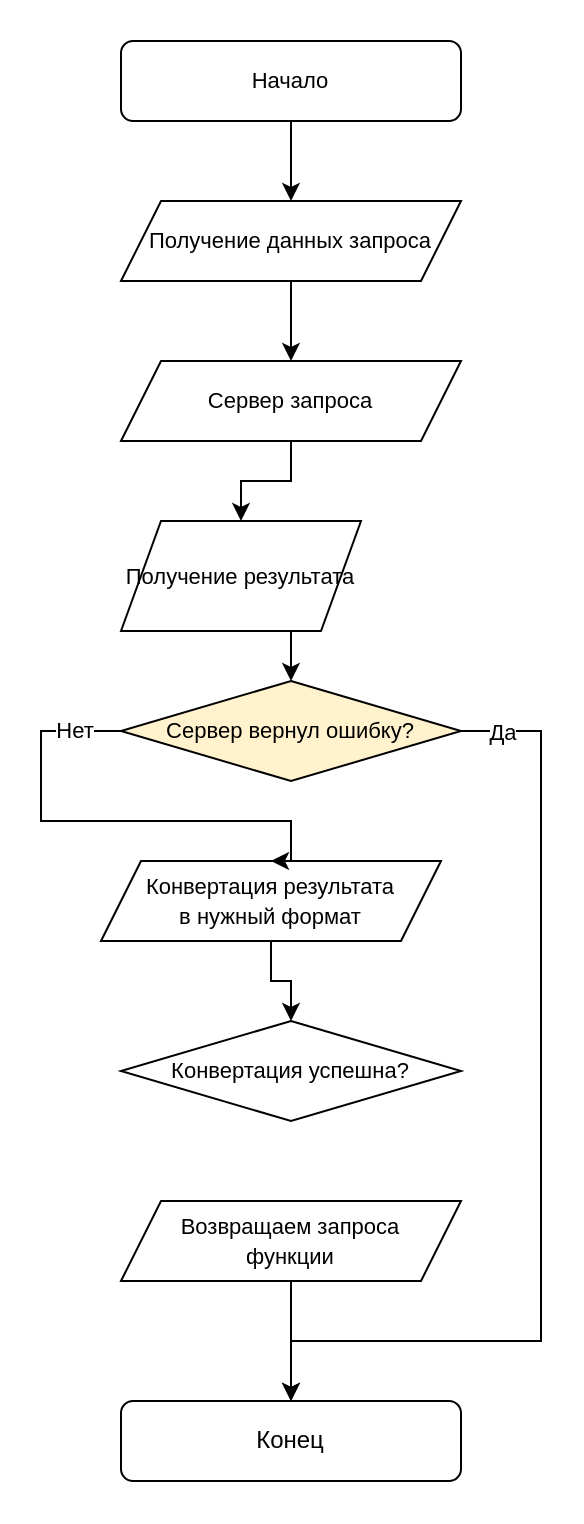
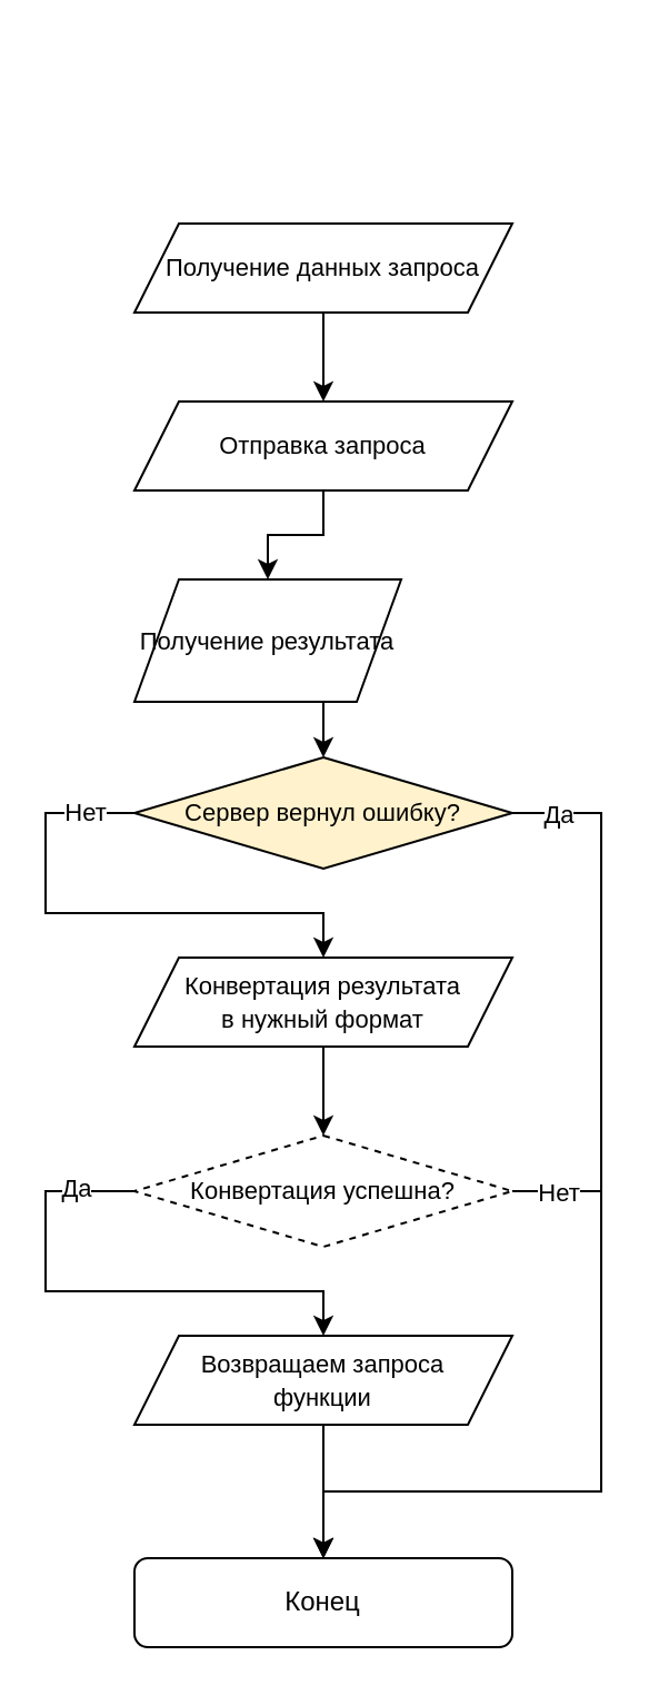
- <mxCell id="3" value="&lt;font style=&quot;font-size: 11px&quot;&gt;Начало&lt;/font&gt;" style="rounded=1;whiteSpace=wrap;html=1;fontSize=12;glass=0;strokeWidth=1;shadow=0;" vertex="1" parent="1"><mxGeometry x="60" y="20" width="170" height="40" as="geometry" /></mxCell>
- <mxCell id="2" style="edgeStyle=orthogonalEdgeStyle;rounded=0;orthogonalLoop=1;jettySize=auto;html=1;exitX=0.5;exitY=1;exitDx=0;exitDy=0;entryX=0.5;entryY=0;entryDx=0;entryDy=0;fontSize=11;" edge="1" parent="1" source="3" target="5"><mxGeometry relative="1" as="geometry" /></mxCell>
- <mxCell id="22" value="&lt;font style=&quot;font-size: 11px&quot;&gt;Сервер запроса&lt;br&gt;&lt;/font&gt;" style="shape=parallelogram;perimeter=parallelogramPerimeter;whiteSpace=wrap;html=1;fixedSize=1;fontFamily=Helvetica;fontSize=12;" vertex="1" parent="1"><mxGeometry x="60" y="180" width="170" height="40" as="geometry" /></mxCell>
+ <mxCell id="22" value="&lt;font style=&quot;font-size: 11px&quot;&gt;Отправка запроса&lt;br&gt;&lt;/font&gt;" style="shape=parallelogram;perimeter=parallelogramPerimeter;whiteSpace=wrap;html=1;fixedSize=1;fontFamily=Helvetica;fontSize=12;" vertex="1" parent="1"><mxGeometry x="60" y="180" width="170" height="40" as="geometry" /></mxCell>
- <mxCell id="7" value="&lt;span style=&quot;font-size: 11px;&quot;&gt;Конвертация результата&lt;br&gt;в нужный формат&lt;br&gt;&lt;/span&gt;" style="shape=parallelogram;perimeter=parallelogramPerimeter;whiteSpace=wrap;html=1;fixedSize=1;fontFamily=Helvetica;fontSize=12;" vertex="1" parent="1"><mxGeometry x="50" y="430" width="170" height="40" as="geometry" /></mxCell>
+ <mxCell id="7" value="&lt;span style=&quot;font-size: 11px;&quot;&gt;Конвертация результата&lt;br&gt;в нужный формат&lt;br&gt;&lt;/span&gt;" style="shape=parallelogram;perimeter=parallelogramPerimeter;whiteSpace=wrap;html=1;fixedSize=1;fontFamily=Helvetica;fontSize=12;" vertex="1" parent="1"><mxGeometry x="60" y="430" width="170" height="40" as="geometry" /></mxCell>
- <mxCell id="12" value="&lt;font style=&quot;font-size: 11px;&quot;&gt;Конвертация успешна?&lt;/font&gt;" style="rhombus;whiteSpace=wrap;html=1;fontFamily=Helvetica;fontSize=12;" vertex="1" parent="1"><mxGeometry x="60" y="510" width="170" height="50" as="geometry" /></mxCell>
+ <mxCell id="12" value="&lt;font style=&quot;font-size: 11px;&quot;&gt;Конвертация успешна?&lt;/font&gt;" style="rhombus;whiteSpace=wrap;html=1;fontFamily=Helvetica;fontSize=12;dashed=1;" vertex="1" parent="1"><mxGeometry x="60" y="510" width="170" height="50" as="geometry" /></mxCell>
+ <mxCell id="8" style="edgeStyle=orthogonalEdgeStyle;rounded=0;orthogonalLoop=1;jettySize=auto;html=1;exitX=1;exitY=0.5;exitDx=0;exitDy=0;entryX=0.5;entryY=0;entryDx=0;entryDy=0;fontSize=11;" edge="1" parent="1" source="12" target="13"><mxGeometry relative="1" as="geometry"><Array as="points"><mxPoint x="270" y="535" /><mxPoint x="270" y="670" /><mxPoint x="145" y="670" /></Array></mxGeometry></mxCell>
+ <mxCell id="9" value="Нет" style="edgeLabel;html=1;align=center;verticalAlign=middle;resizable=0;points=[];fontSize=11;" vertex="1" connectable="0" parent="8"><mxGeometry x="-0.788" y="1" relative="1" as="geometry"><mxPoint x="-15" y="1" as="offset" /></mxGeometry></mxCell>
+ <mxCell id="10" style="edgeStyle=orthogonalEdgeStyle;rounded=0;orthogonalLoop=1;jettySize=auto;html=1;entryX=0.5;entryY=0;entryDx=0;entryDy=0;fontSize=11;exitX=0;exitY=0.5;exitDx=0;exitDy=0;" edge="1" parent="1" source="12" target="20"><mxGeometry relative="1" as="geometry"><mxPoint x="40" y="500" as="sourcePoint" /><Array as="points"><mxPoint x="20" y="535" /><mxPoint x="20" y="580" /><mxPoint x="145" y="580" /></Array></mxGeometry></mxCell>
+ <mxCell id="11" value="Да" style="edgeLabel;html=1;align=center;verticalAlign=middle;resizable=0;points=[];fontSize=11;" vertex="1" connectable="0" parent="10"><mxGeometry x="-0.893" y="2" relative="1" as="geometry"><mxPoint x="-15" y="-4" as="offset" /></mxGeometry></mxCell>
